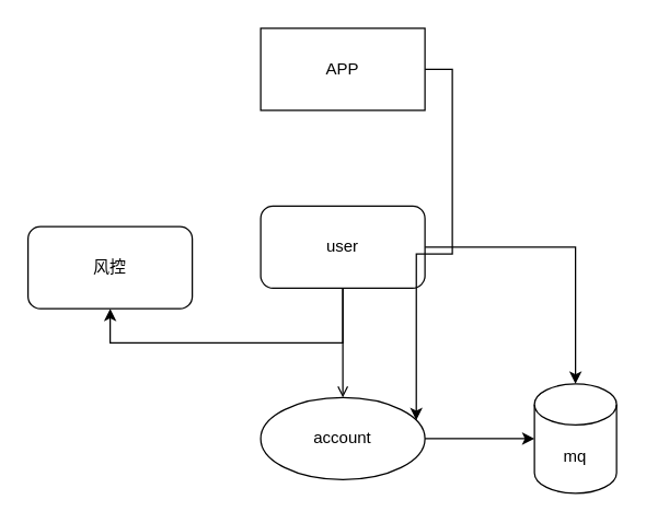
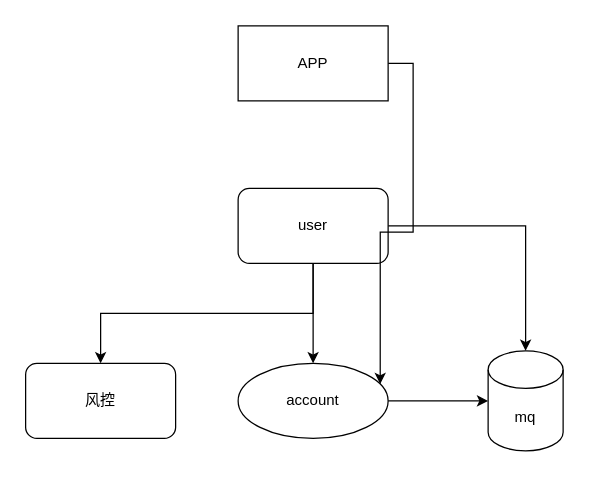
- <mxCell id="9" value="风控" style="whiteSpace=wrap;html=1;rounded=1;" vertex="1" parent="1"><mxGeometry x="20" y="165" width="120" height="60" as="geometry" /></mxCell>
+ <mxCell id="9" value="风控" style="whiteSpace=wrap;html=1;rounded=1;" vertex="1" parent="1"><mxGeometry x="20" y="290" width="120" height="60" as="geometry" /></mxCell>
- <mxCell id="2" value="" style="edgeStyle=orthogonalEdgeStyle;rounded=0;orthogonalLoop=1;jettySize=auto;html=1;endArrow=open;" edge="1" parent="1" source="5" target="7"><mxGeometry relative="1" as="geometry" /></mxCell>
+ <mxCell id="2" value="" style="edgeStyle=orthogonalEdgeStyle;rounded=0;orthogonalLoop=1;jettySize=auto;html=1;" edge="1" parent="1" source="5" target="7"><mxGeometry relative="1" as="geometry" /></mxCell>
